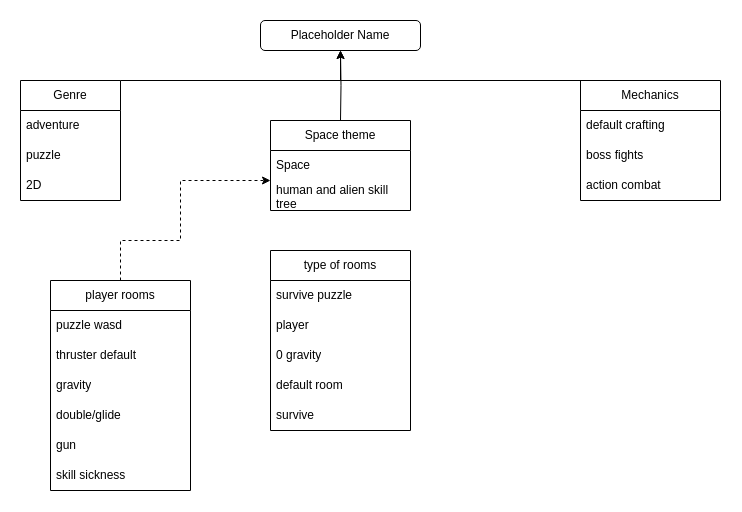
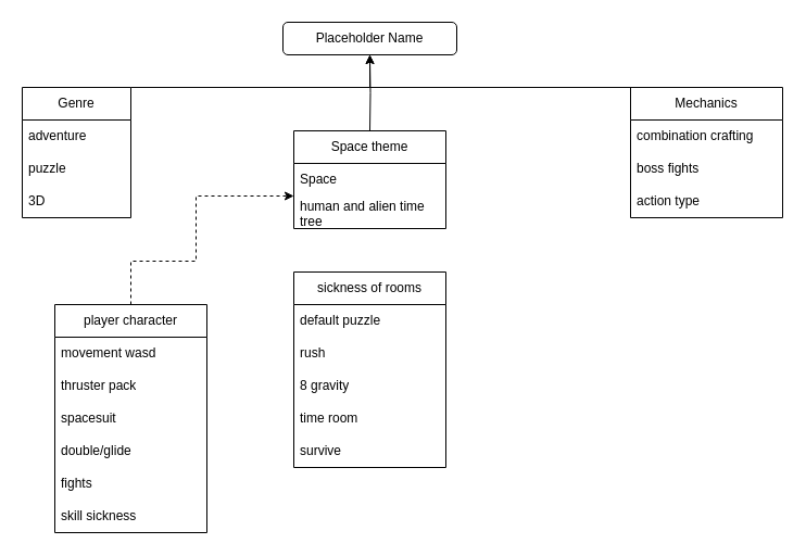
- <mxCell id="9" value="default crafting" style="text;strokeColor=none;fillColor=none;align=left;verticalAlign=middle;spacingLeft=4;spacingRight=4;overflow=hidden;points=[[0,0.5],[1,0.5]];portConstraint=eastwest;rotatable=0;whiteSpace=wrap;html=1;" vertex="1" parent="8"><mxGeometry y="30" width="140" height="30" as="geometry" /></mxCell>
+ <mxCell id="9" value="combination crafting" style="text;strokeColor=none;fillColor=none;align=left;verticalAlign=middle;spacingLeft=4;spacingRight=4;overflow=hidden;points=[[0,0.5],[1,0.5]];portConstraint=eastwest;rotatable=0;whiteSpace=wrap;html=1;" vertex="1" parent="8"><mxGeometry y="30" width="140" height="30" as="geometry" /></mxCell>
- <mxCell id="6" value="2D" style="text;strokeColor=none;fillColor=none;align=left;verticalAlign=middle;spacingLeft=4;spacingRight=4;overflow=hidden;points=[[0,0.5],[1,0.5]];portConstraint=eastwest;rotatable=0;whiteSpace=wrap;html=1;" vertex="1" parent="3"><mxGeometry y="90" width="100" height="30" as="geometry" /></mxCell>
+ <mxCell id="6" value="3D" style="text;strokeColor=none;fillColor=none;align=left;verticalAlign=middle;spacingLeft=4;spacingRight=4;overflow=hidden;points=[[0,0.5],[1,0.5]];portConstraint=eastwest;rotatable=0;whiteSpace=wrap;html=1;" vertex="1" parent="3"><mxGeometry y="90" width="100" height="30" as="geometry" /></mxCell>
- <mxCell id="11" value="action combat" style="text;strokeColor=none;fillColor=none;align=left;verticalAlign=middle;spacingLeft=4;spacingRight=4;overflow=hidden;points=[[0,0.5],[1,0.5]];portConstraint=eastwest;rotatable=0;whiteSpace=wrap;html=1;" vertex="1" parent="8"><mxGeometry y="90" width="140" height="30" as="geometry" /></mxCell>
+ <mxCell id="11" value="action type" style="text;strokeColor=none;fillColor=none;align=left;verticalAlign=middle;spacingLeft=4;spacingRight=4;overflow=hidden;points=[[0,0.5],[1,0.5]];portConstraint=eastwest;rotatable=0;whiteSpace=wrap;html=1;" vertex="1" parent="8"><mxGeometry y="90" width="140" height="30" as="geometry" /></mxCell>
- <mxCell id="15" value="human and alien skill tree" style="text;strokeColor=none;fillColor=none;align=left;verticalAlign=middle;spacingLeft=4;spacingRight=4;overflow=hidden;points=[[0,0.5],[1,0.5]];portConstraint=eastwest;rotatable=0;whiteSpace=wrap;html=1;" vertex="1" parent="13"><mxGeometry y="60" width="140" height="30" as="geometry" /></mxCell>
+ <mxCell id="15" value="human and alien time tree" style="text;strokeColor=none;fillColor=none;align=left;verticalAlign=middle;spacingLeft=4;spacingRight=4;overflow=hidden;points=[[0,0.5],[1,0.5]];portConstraint=eastwest;rotatable=0;whiteSpace=wrap;html=1;" vertex="1" parent="13"><mxGeometry y="60" width="140" height="30" as="geometry" /></mxCell>
- <mxCell id="17" value="type of rooms" style="swimlane;fontStyle=0;childLayout=stackLayout;horizontal=1;startSize=30;horizontalStack=0;resizeParent=1;resizeParentMax=0;resizeLast=0;collapsible=1;marginBottom=0;whiteSpace=wrap;html=1;" vertex="1" parent="1"><mxGeometry x="270" y="250" width="140" height="180" as="geometry" /></mxCell>
+ <mxCell id="17" value="sickness of rooms" style="swimlane;fontStyle=0;childLayout=stackLayout;horizontal=1;startSize=30;horizontalStack=0;resizeParent=1;resizeParentMax=0;resizeLast=0;collapsible=1;marginBottom=0;whiteSpace=wrap;html=1;" vertex="1" parent="1"><mxGeometry x="270" y="250" width="140" height="180" as="geometry" /></mxCell>
- <mxCell id="24" value="player rooms" style="swimlane;fontStyle=0;childLayout=stackLayout;horizontal=1;startSize=30;horizontalStack=0;resizeParent=1;resizeParentMax=0;resizeLast=0;collapsible=1;marginBottom=0;whiteSpace=wrap;html=1;" vertex="1" parent="1"><mxGeometry x="50" y="280" width="140" height="210" as="geometry" /></mxCell>
+ <mxCell id="24" value="player character" style="swimlane;fontStyle=0;childLayout=stackLayout;horizontal=1;startSize=30;horizontalStack=0;resizeParent=1;resizeParentMax=0;resizeLast=0;collapsible=1;marginBottom=0;whiteSpace=wrap;html=1;" vertex="1" parent="1"><mxGeometry x="50" y="280" width="140" height="210" as="geometry" /></mxCell>
- <mxCell id="18" value="survive puzzle" style="text;strokeColor=none;fillColor=none;align=left;verticalAlign=middle;spacingLeft=4;spacingRight=4;overflow=hidden;points=[[0,0.5],[1,0.5]];portConstraint=eastwest;rotatable=0;whiteSpace=wrap;html=1;" vertex="1" parent="17"><mxGeometry y="30" width="140" height="30" as="geometry" /></mxCell>
+ <mxCell id="18" value="default puzzle" style="text;strokeColor=none;fillColor=none;align=left;verticalAlign=middle;spacingLeft=4;spacingRight=4;overflow=hidden;points=[[0,0.5],[1,0.5]];portConstraint=eastwest;rotatable=0;whiteSpace=wrap;html=1;" vertex="1" parent="17"><mxGeometry y="30" width="140" height="30" as="geometry" /></mxCell>
- <mxCell id="25" value="puzzle wasd" style="text;strokeColor=none;fillColor=none;align=left;verticalAlign=middle;spacingLeft=4;spacingRight=4;overflow=hidden;points=[[0,0.5],[1,0.5]];portConstraint=eastwest;rotatable=0;whiteSpace=wrap;html=1;" vertex="1" parent="24"><mxGeometry y="30" width="140" height="30" as="geometry" /></mxCell>
+ <mxCell id="25" value="movement wasd" style="text;strokeColor=none;fillColor=none;align=left;verticalAlign=middle;spacingLeft=4;spacingRight=4;overflow=hidden;points=[[0,0.5],[1,0.5]];portConstraint=eastwest;rotatable=0;whiteSpace=wrap;html=1;" vertex="1" parent="24"><mxGeometry y="30" width="140" height="30" as="geometry" /></mxCell>
- <mxCell id="19" value="player" style="text;strokeColor=none;fillColor=none;align=left;verticalAlign=middle;spacingLeft=4;spacingRight=4;overflow=hidden;points=[[0,0.5],[1,0.5]];portConstraint=eastwest;rotatable=0;whiteSpace=wrap;html=1;" vertex="1" parent="17"><mxGeometry y="60" width="140" height="30" as="geometry" /></mxCell>
+ <mxCell id="19" value="rush" style="text;strokeColor=none;fillColor=none;align=left;verticalAlign=middle;spacingLeft=4;spacingRight=4;overflow=hidden;points=[[0,0.5],[1,0.5]];portConstraint=eastwest;rotatable=0;whiteSpace=wrap;html=1;" vertex="1" parent="17"><mxGeometry y="60" width="140" height="30" as="geometry" /></mxCell>
- <mxCell id="26" value="thruster default" style="text;strokeColor=none;fillColor=none;align=left;verticalAlign=middle;spacingLeft=4;spacingRight=4;overflow=hidden;points=[[0,0.5],[1,0.5]];portConstraint=eastwest;rotatable=0;whiteSpace=wrap;html=1;" vertex="1" parent="24"><mxGeometry y="60" width="140" height="30" as="geometry" /></mxCell>
+ <mxCell id="26" value="thruster pack" style="text;strokeColor=none;fillColor=none;align=left;verticalAlign=middle;spacingLeft=4;spacingRight=4;overflow=hidden;points=[[0,0.5],[1,0.5]];portConstraint=eastwest;rotatable=0;whiteSpace=wrap;html=1;" vertex="1" parent="24"><mxGeometry y="60" width="140" height="30" as="geometry" /></mxCell>
- <mxCell id="20" value="0 gravity" style="text;strokeColor=none;fillColor=none;align=left;verticalAlign=middle;spacingLeft=4;spacingRight=4;overflow=hidden;points=[[0,0.5],[1,0.5]];portConstraint=eastwest;rotatable=0;whiteSpace=wrap;html=1;" vertex="1" parent="17"><mxGeometry y="90" width="140" height="30" as="geometry" /></mxCell>
+ <mxCell id="20" value="8 gravity" style="text;strokeColor=none;fillColor=none;align=left;verticalAlign=middle;spacingLeft=4;spacingRight=4;overflow=hidden;points=[[0,0.5],[1,0.5]];portConstraint=eastwest;rotatable=0;whiteSpace=wrap;html=1;" vertex="1" parent="17"><mxGeometry y="90" width="140" height="30" as="geometry" /></mxCell>
- <mxCell id="27" value="gravity" style="text;strokeColor=none;fillColor=none;align=left;verticalAlign=middle;spacingLeft=4;spacingRight=4;overflow=hidden;points=[[0,0.5],[1,0.5]];portConstraint=eastwest;rotatable=0;whiteSpace=wrap;html=1;" vertex="1" parent="24"><mxGeometry y="90" width="140" height="30" as="geometry" /></mxCell>
+ <mxCell id="27" value="spacesuit" style="text;strokeColor=none;fillColor=none;align=left;verticalAlign=middle;spacingLeft=4;spacingRight=4;overflow=hidden;points=[[0,0.5],[1,0.5]];portConstraint=eastwest;rotatable=0;whiteSpace=wrap;html=1;" vertex="1" parent="24"><mxGeometry y="90" width="140" height="30" as="geometry" /></mxCell>
- <mxCell id="21" value="default room" style="text;strokeColor=none;fillColor=none;align=left;verticalAlign=middle;spacingLeft=4;spacingRight=4;overflow=hidden;points=[[0,0.5],[1,0.5]];portConstraint=eastwest;rotatable=0;whiteSpace=wrap;html=1;" vertex="1" parent="17"><mxGeometry y="120" width="140" height="30" as="geometry" /></mxCell>
+ <mxCell id="21" value="time room" style="text;strokeColor=none;fillColor=none;align=left;verticalAlign=middle;spacingLeft=4;spacingRight=4;overflow=hidden;points=[[0,0.5],[1,0.5]];portConstraint=eastwest;rotatable=0;whiteSpace=wrap;html=1;" vertex="1" parent="17"><mxGeometry y="120" width="140" height="30" as="geometry" /></mxCell>
- <mxCell id="29" value="gun" style="text;strokeColor=none;fillColor=none;align=left;verticalAlign=middle;spacingLeft=4;spacingRight=4;overflow=hidden;points=[[0,0.5],[1,0.5]];portConstraint=eastwest;rotatable=0;whiteSpace=wrap;html=1;" vertex="1" parent="24"><mxGeometry y="150" width="140" height="30" as="geometry" /></mxCell>
+ <mxCell id="29" value="fights" style="text;strokeColor=none;fillColor=none;align=left;verticalAlign=middle;spacingLeft=4;spacingRight=4;overflow=hidden;points=[[0,0.5],[1,0.5]];portConstraint=eastwest;rotatable=0;whiteSpace=wrap;html=1;" vertex="1" parent="24"><mxGeometry y="150" width="140" height="30" as="geometry" /></mxCell>
